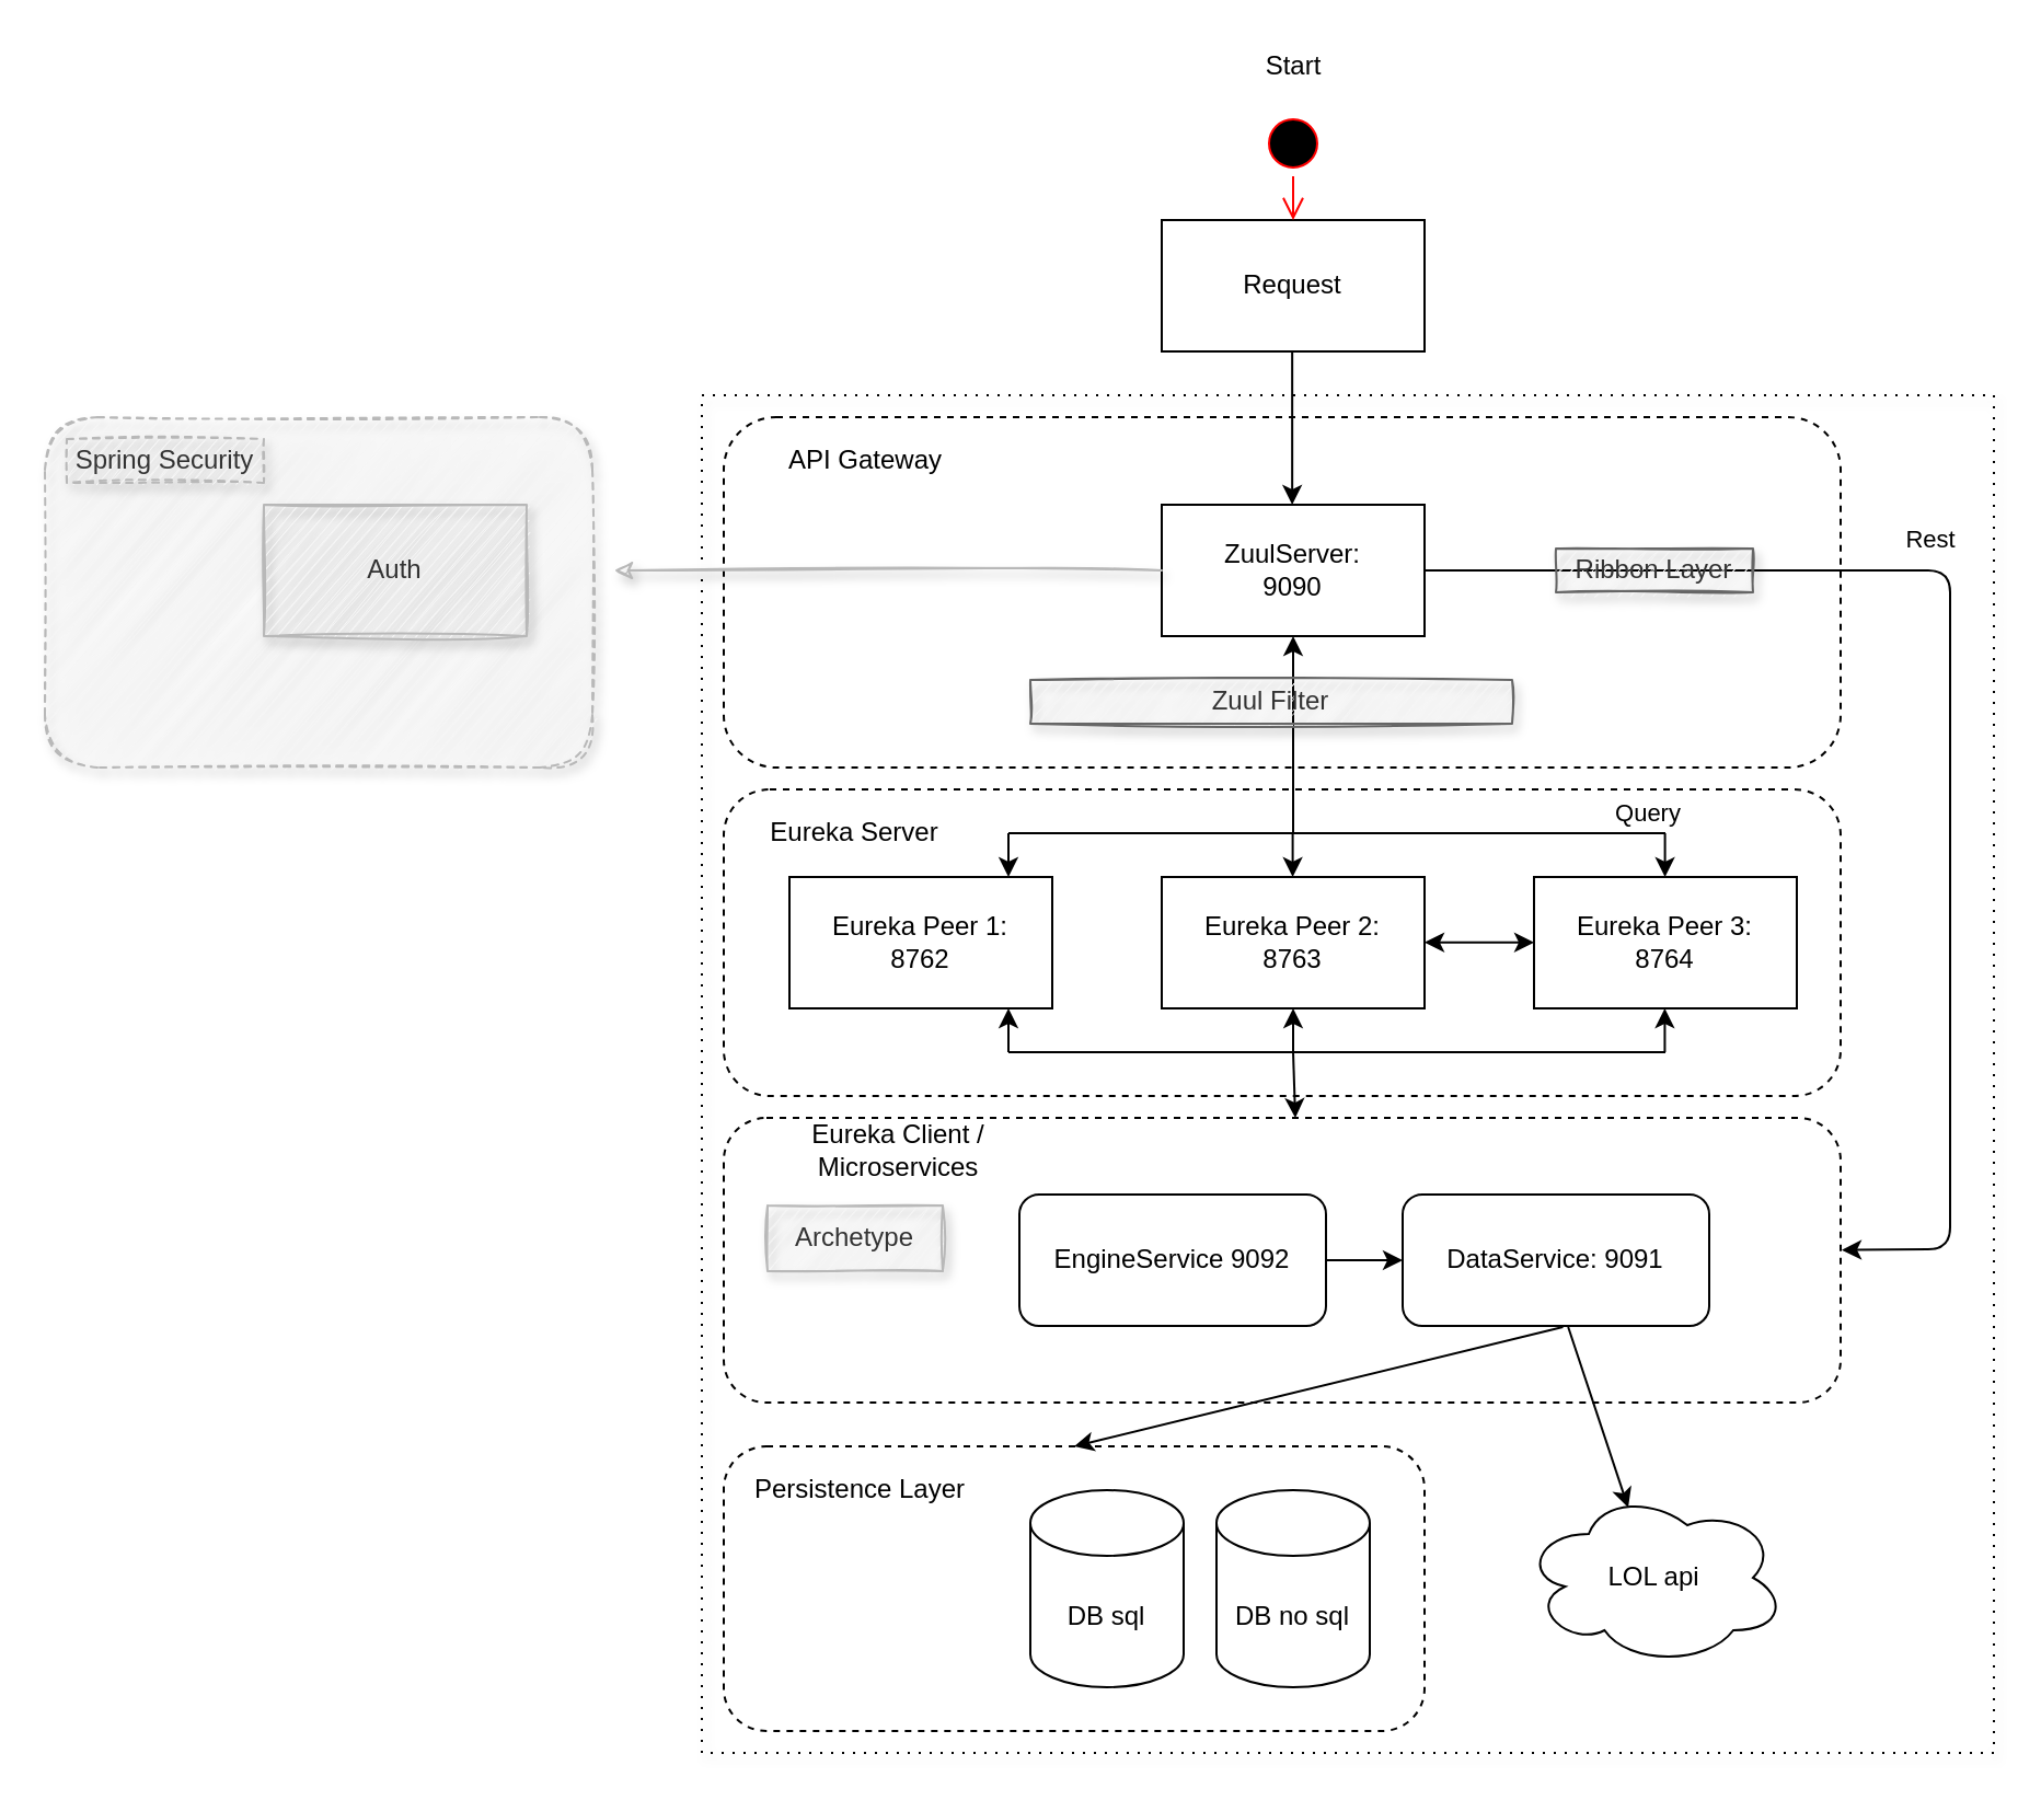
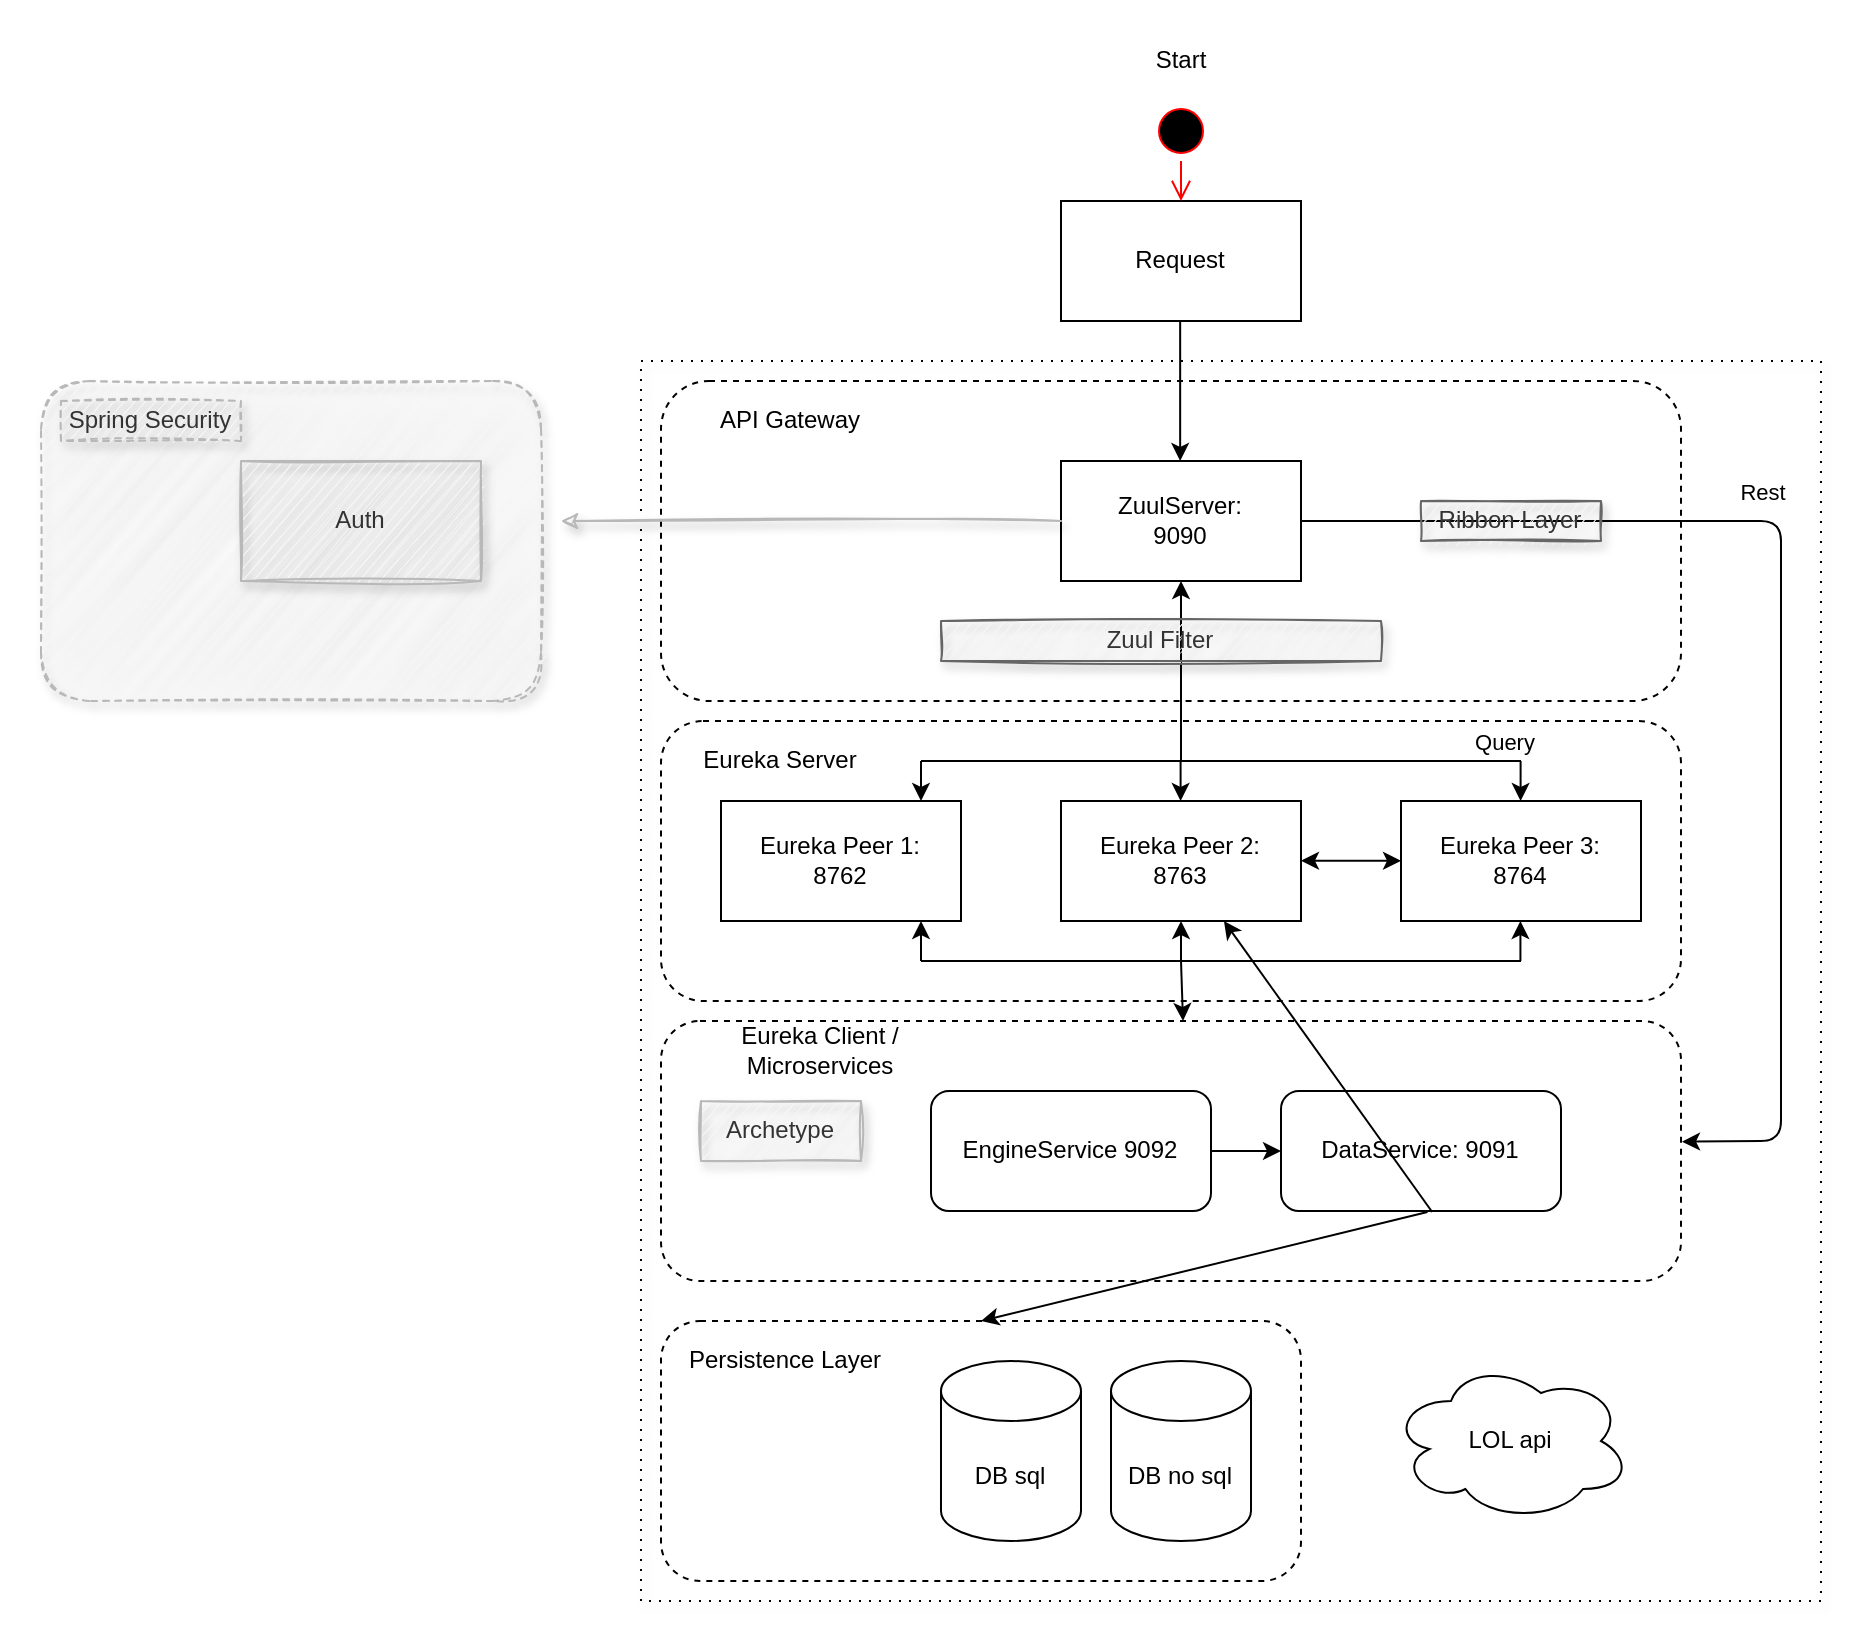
- <mxCell id="46" value="" style="endArrow=classic;html=1;exitX=0.54;exitY=1.008;exitDx=0;exitDy=0;exitPerimeter=0;entryX=0.4;entryY=0.1;entryDx=0;entryDy=0;entryPerimeter=0;" edge="1" parent="1" source="42" target="45"><mxGeometry width="50" height="50" relative="1" as="geometry"><mxPoint x="240" y="600" as="sourcePoint" /><mxPoint x="290" y="550" as="targetPoint" /></mxGeometry></mxCell>
+ <mxCell id="46" value="" style="endArrow=classic;html=1;exitX=0.54;exitY=1.008;exitDx=0;exitDy=0;exitPerimeter=0;" edge="1" parent="1" source="42" target="10"><mxGeometry width="50" height="50" relative="1" as="geometry"><mxPoint x="240" y="600" as="sourcePoint" /><mxPoint x="290" y="550" as="targetPoint" /></mxGeometry></mxCell>
